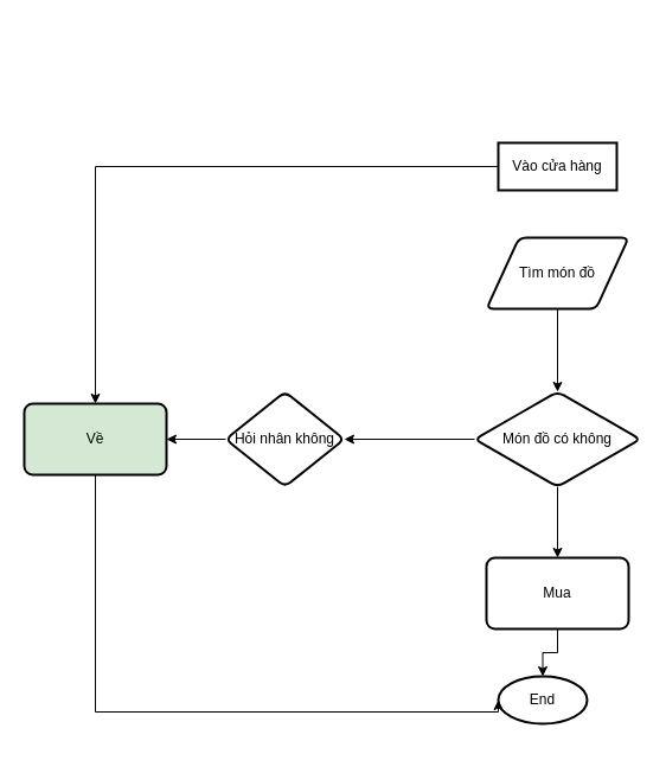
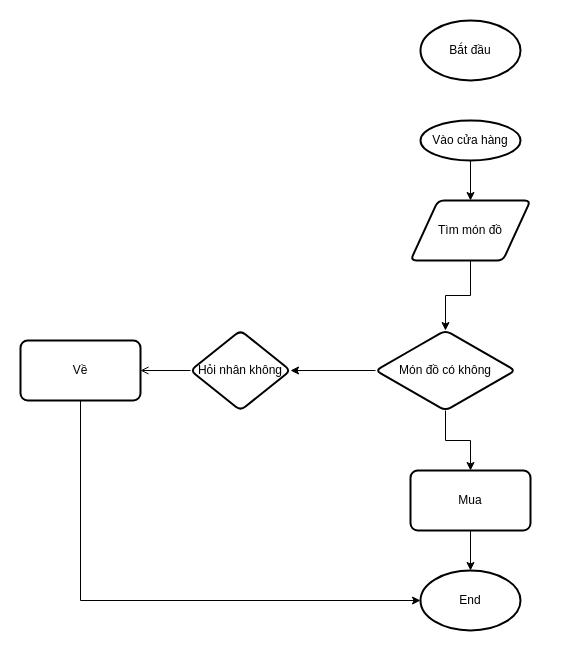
+ <mxCell id="2" value="Bắt đầu" style="strokeWidth=2;html=1;shape=mxgraph.flowchart.start_1;whiteSpace=wrap;" vertex="1" parent="1"><mxGeometry x="420" y="20" width="100" height="60" as="geometry" /></mxCell>
- <mxCell id="3" value="" style="edgeStyle=orthogonalEdgeStyle;rounded=0;orthogonalLoop=1;jettySize=auto;html=1;" edge="1" parent="1" source="4" target="15"><mxGeometry relative="1" as="geometry" /></mxCell>
+ <mxCell id="3" value="" style="edgeStyle=orthogonalEdgeStyle;rounded=0;orthogonalLoop=1;jettySize=auto;html=1;" edge="1" parent="1" source="4" target="6"><mxGeometry relative="1" as="geometry" /></mxCell>
- <mxCell id="4" value="Vào cửa hàng" style="whiteSpace=wrap;html=1;strokeWidth=2;" vertex="1" parent="1"><mxGeometry x="420" y="120" width="100" height="40" as="geometry" /></mxCell>
+ <mxCell id="4" value="Vào cửa hàng" style="ellipse;whiteSpace=wrap;html=1;strokeWidth=2;" vertex="1" parent="1"><mxGeometry x="420" y="120" width="100" height="40" as="geometry" /></mxCell>
- <mxCell id="15" value="Về" style="whiteSpace=wrap;html=1;strokeWidth=2;rounded=1;arcSize=12;fillColor=#d5e8d4;" vertex="1" parent="1"><mxGeometry x="20" y="340" width="120" height="60" as="geometry" /></mxCell>
+ <mxCell id="15" value="Về" style="whiteSpace=wrap;html=1;strokeWidth=2;rounded=1;arcSize=12;" vertex="1" parent="1"><mxGeometry x="20" y="340" width="120" height="60" as="geometry" /></mxCell>
- <mxCell id="10" value="" style="edgeStyle=orthogonalEdgeStyle;rounded=0;orthogonalLoop=1;jettySize=auto;html=1;" edge="1" parent="1" source="11" target="15"><mxGeometry relative="1" as="geometry" /></mxCell>
+ <mxCell id="10" value="" style="edgeStyle=orthogonalEdgeStyle;rounded=0;orthogonalLoop=1;jettySize=auto;html=1;endArrow=open;" edge="1" parent="1" source="11" target="15"><mxGeometry relative="1" as="geometry" /></mxCell>
- <mxCell id="9" value="Món đồ có không" style="rhombus;whiteSpace=wrap;html=1;strokeWidth=2;rounded=1;arcSize=12;" vertex="1" parent="1"><mxGeometry x="400" y="330" width="140" height="80" as="geometry" /></mxCell>
+ <mxCell id="9" value="Món đồ có không" style="rhombus;whiteSpace=wrap;html=1;strokeWidth=2;rounded=1;arcSize=12;" vertex="1" parent="1"><mxGeometry x="375" y="330" width="140" height="80" as="geometry" /></mxCell>
- <mxCell id="14" value="End" style="strokeWidth=2;html=1;shape=mxgraph.flowchart.start_1;whiteSpace=wrap;" vertex="1" parent="1"><mxGeometry x="420" y="570" width="75" height="40" as="geometry" /></mxCell>
+ <mxCell id="14" value="End" style="strokeWidth=2;html=1;shape=mxgraph.flowchart.start_1;whiteSpace=wrap;" vertex="1" parent="1"><mxGeometry x="420" y="570" width="100" height="60" as="geometry" /></mxCell>
